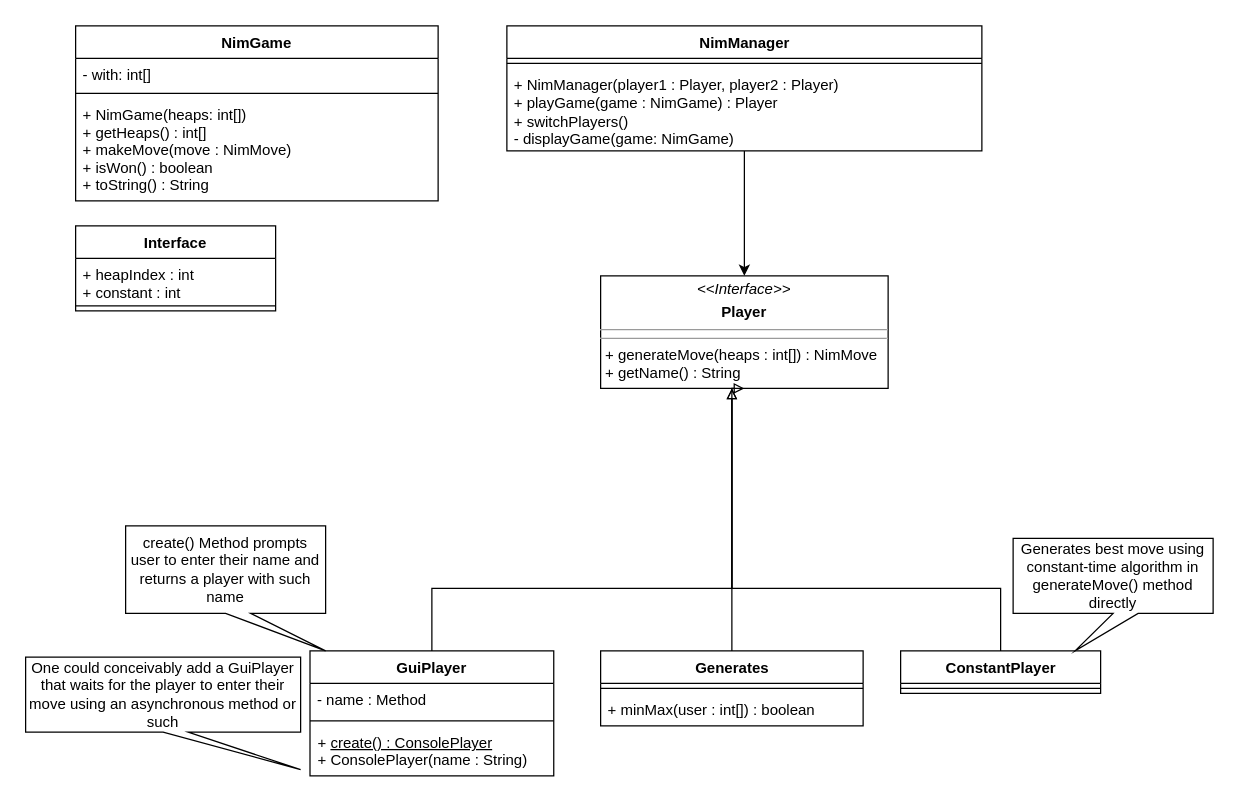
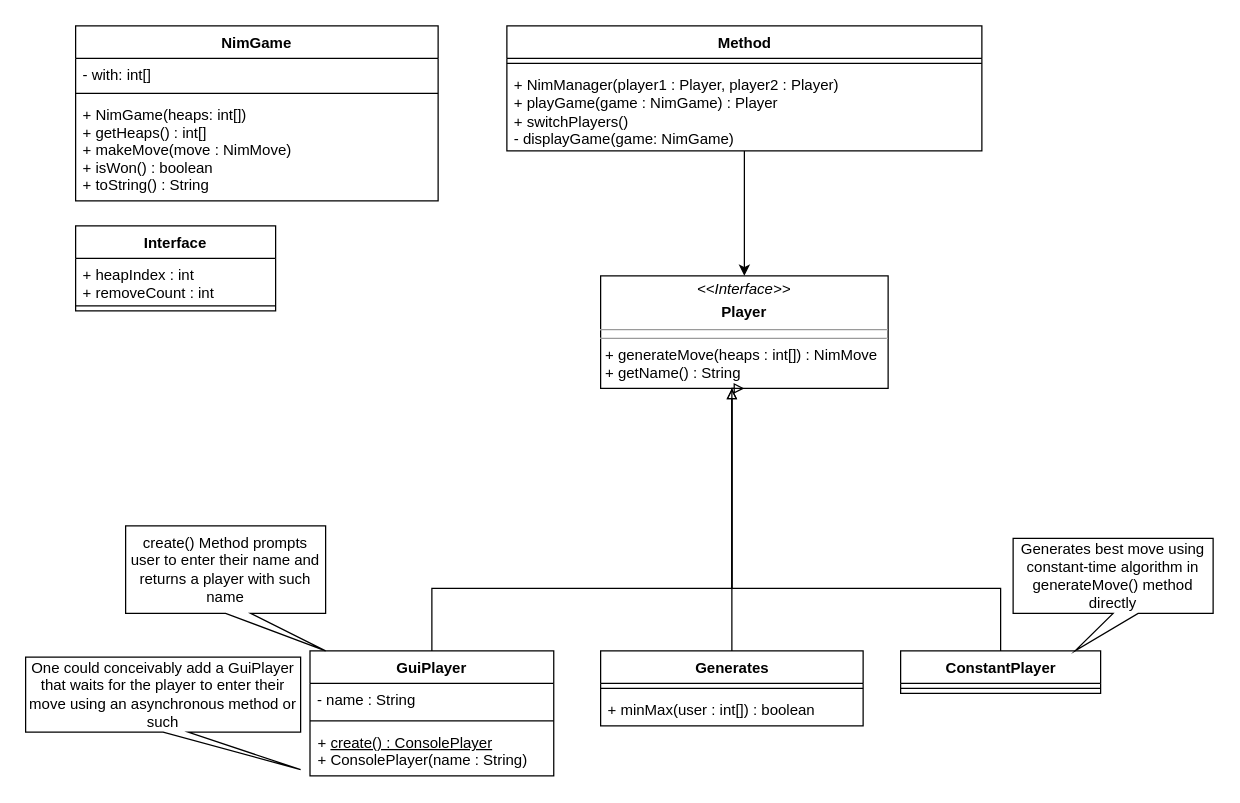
- <mxCell id="22" value="NimManager" style="swimlane;fontStyle=1;align=center;verticalAlign=top;childLayout=stackLayout;horizontal=1;startSize=26;horizontalStack=0;resizeParent=1;resizeParentMax=0;resizeLast=0;collapsible=1;marginBottom=0;html=1;" parent="1" vertex="1"><mxGeometry x="405" y="20" width="380" height="100" as="geometry" /></mxCell>
+ <mxCell id="22" value="Method" style="swimlane;fontStyle=1;align=center;verticalAlign=top;childLayout=stackLayout;horizontal=1;startSize=26;horizontalStack=0;resizeParent=1;resizeParentMax=0;resizeLast=0;collapsible=1;marginBottom=0;html=1;" parent="1" vertex="1"><mxGeometry x="405" y="20" width="380" height="100" as="geometry" /></mxCell>
- <mxCell id="27" value="+ heapIndex : int&#10;+ constant : int&#10;" style="text;strokeColor=none;fillColor=none;align=left;verticalAlign=top;spacingLeft=4;spacingRight=4;overflow=hidden;rotatable=0;points=[[0,0.5],[1,0.5]];portConstraint=eastwest;" vertex="1" parent="26"><mxGeometry y="26" width="160" height="34" as="geometry" /></mxCell>
+ <mxCell id="27" value="+ heapIndex : int&#10;+ removeCount : int&#10;" style="text;strokeColor=none;fillColor=none;align=left;verticalAlign=top;spacingLeft=4;spacingRight=4;overflow=hidden;rotatable=0;points=[[0,0.5],[1,0.5]];portConstraint=eastwest;" vertex="1" parent="26"><mxGeometry y="26" width="160" height="34" as="geometry" /></mxCell>
- <mxCell id="9" value="- name : Method" style="text;strokeColor=none;fillColor=none;align=left;verticalAlign=top;spacingLeft=4;spacingRight=4;overflow=hidden;rotatable=0;points=[[0,0.5],[1,0.5]];portConstraint=eastwest;" parent="8" vertex="1"><mxGeometry y="26" width="195" height="26" as="geometry" /></mxCell>
+ <mxCell id="9" value="- name : String" style="text;strokeColor=none;fillColor=none;align=left;verticalAlign=top;spacingLeft=4;spacingRight=4;overflow=hidden;rotatable=0;points=[[0,0.5],[1,0.5]];portConstraint=eastwest;" parent="8" vertex="1"><mxGeometry y="26" width="195" height="26" as="geometry" /></mxCell>
